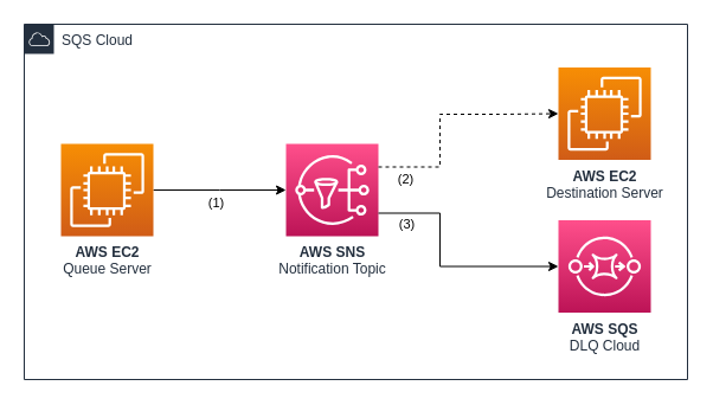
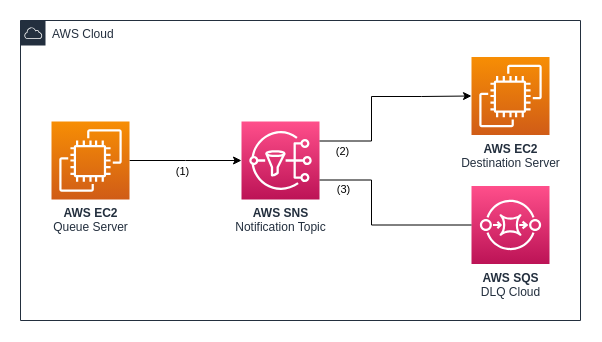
- <mxCell id="4" value="SQS Cloud" style="points=[[0,0],[0.25,0],[0.5,0],[0.75,0],[1,0],[1,0.25],[1,0.5],[1,0.75],[1,1],[0.75,1],[0.5,1],[0.25,1],[0,1],[0,0.75],[0,0.5],[0,0.25]];outlineConnect=0;gradientColor=none;html=1;whiteSpace=wrap;fontSize=12;fontStyle=0;container=1;pointerEvents=0;collapsible=0;recursiveResize=0;shape=mxgraph.aws4.group;grIcon=mxgraph.aws4.group_aws_cloud;strokeColor=#232F3E;fillColor=none;verticalAlign=top;align=left;spacingLeft=30;fontColor=#232F3E;dashed=0;" parent="1" vertex="1"><mxGeometry x="20" y="20" width="560" height="300" as="geometry" /></mxCell>
+ <mxCell id="4" value="AWS Cloud" style="points=[[0,0],[0.25,0],[0.5,0],[0.75,0],[1,0],[1,0.25],[1,0.5],[1,0.75],[1,1],[0.75,1],[0.5,1],[0.25,1],[0,1],[0,0.75],[0,0.5],[0,0.25]];outlineConnect=0;gradientColor=none;html=1;whiteSpace=wrap;fontSize=12;fontStyle=0;container=1;pointerEvents=0;collapsible=0;recursiveResize=0;shape=mxgraph.aws4.group;grIcon=mxgraph.aws4.group_aws_cloud;strokeColor=#232F3E;fillColor=none;verticalAlign=top;align=left;spacingLeft=30;fontColor=#232F3E;dashed=0;" parent="1" vertex="1"><mxGeometry x="20" y="20" width="560" height="300" as="geometry" /></mxCell>
- <mxCell id="8" style="edgeStyle=orthogonalEdgeStyle;rounded=0;orthogonalLoop=1;jettySize=auto;html=1;exitX=1;exitY=0.25;exitDx=0;exitDy=0;exitPerimeter=0;entryX=0;entryY=0.5;entryDx=0;entryDy=0;entryPerimeter=0;dashed=1;" parent="4" source="7" target="6" edge="1"><mxGeometry relative="1" as="geometry"><Array as="points"><mxPoint x="351" y="121" /><mxPoint x="351" y="76" /><mxPoint x="401" y="76" /></Array><mxPoint x="583.5" y="62" as="targetPoint" /></mxGeometry></mxCell>
+ <mxCell id="8" style="edgeStyle=orthogonalEdgeStyle;rounded=0;orthogonalLoop=1;jettySize=auto;html=1;exitX=1;exitY=0.25;exitDx=0;exitDy=0;exitPerimeter=0;entryX=0;entryY=0.5;entryDx=0;entryDy=0;entryPerimeter=0;" parent="4" source="7" target="6" edge="1"><mxGeometry relative="1" as="geometry"><Array as="points"><mxPoint x="351" y="121" /><mxPoint x="351" y="76" /><mxPoint x="401" y="76" /></Array><mxPoint x="583.5" y="62" as="targetPoint" /></mxGeometry></mxCell>
- <mxCell id="11" style="edgeStyle=orthogonalEdgeStyle;rounded=0;orthogonalLoop=1;jettySize=auto;html=1;exitX=1;exitY=0.75;exitDx=0;exitDy=0;exitPerimeter=0;entryX=0;entryY=0.5;entryDx=0;entryDy=0;entryPerimeter=0;" parent="4" source="7" target="10" edge="1"><mxGeometry relative="1" as="geometry"><Array as="points"><mxPoint x="351" y="160" /><mxPoint x="351" y="205" /><mxPoint x="451" y="205" /></Array><mxPoint x="401" y="170" as="sourcePoint" /><mxPoint x="521" y="220" as="targetPoint" /></mxGeometry></mxCell>
+ <mxCell id="11" style="edgeStyle=orthogonalEdgeStyle;rounded=0;orthogonalLoop=1;jettySize=auto;html=1;exitX=1;exitY=0.75;exitDx=0;exitDy=0;exitPerimeter=0;entryX=0;entryY=0.5;entryDx=0;entryDy=0;entryPerimeter=0;endArrow=none;" parent="4" source="7" target="10" edge="1"><mxGeometry relative="1" as="geometry"><Array as="points"><mxPoint x="351" y="160" /><mxPoint x="351" y="205" /><mxPoint x="451" y="205" /></Array><mxPoint x="401" y="170" as="sourcePoint" /><mxPoint x="521" y="220" as="targetPoint" /></mxGeometry></mxCell>
